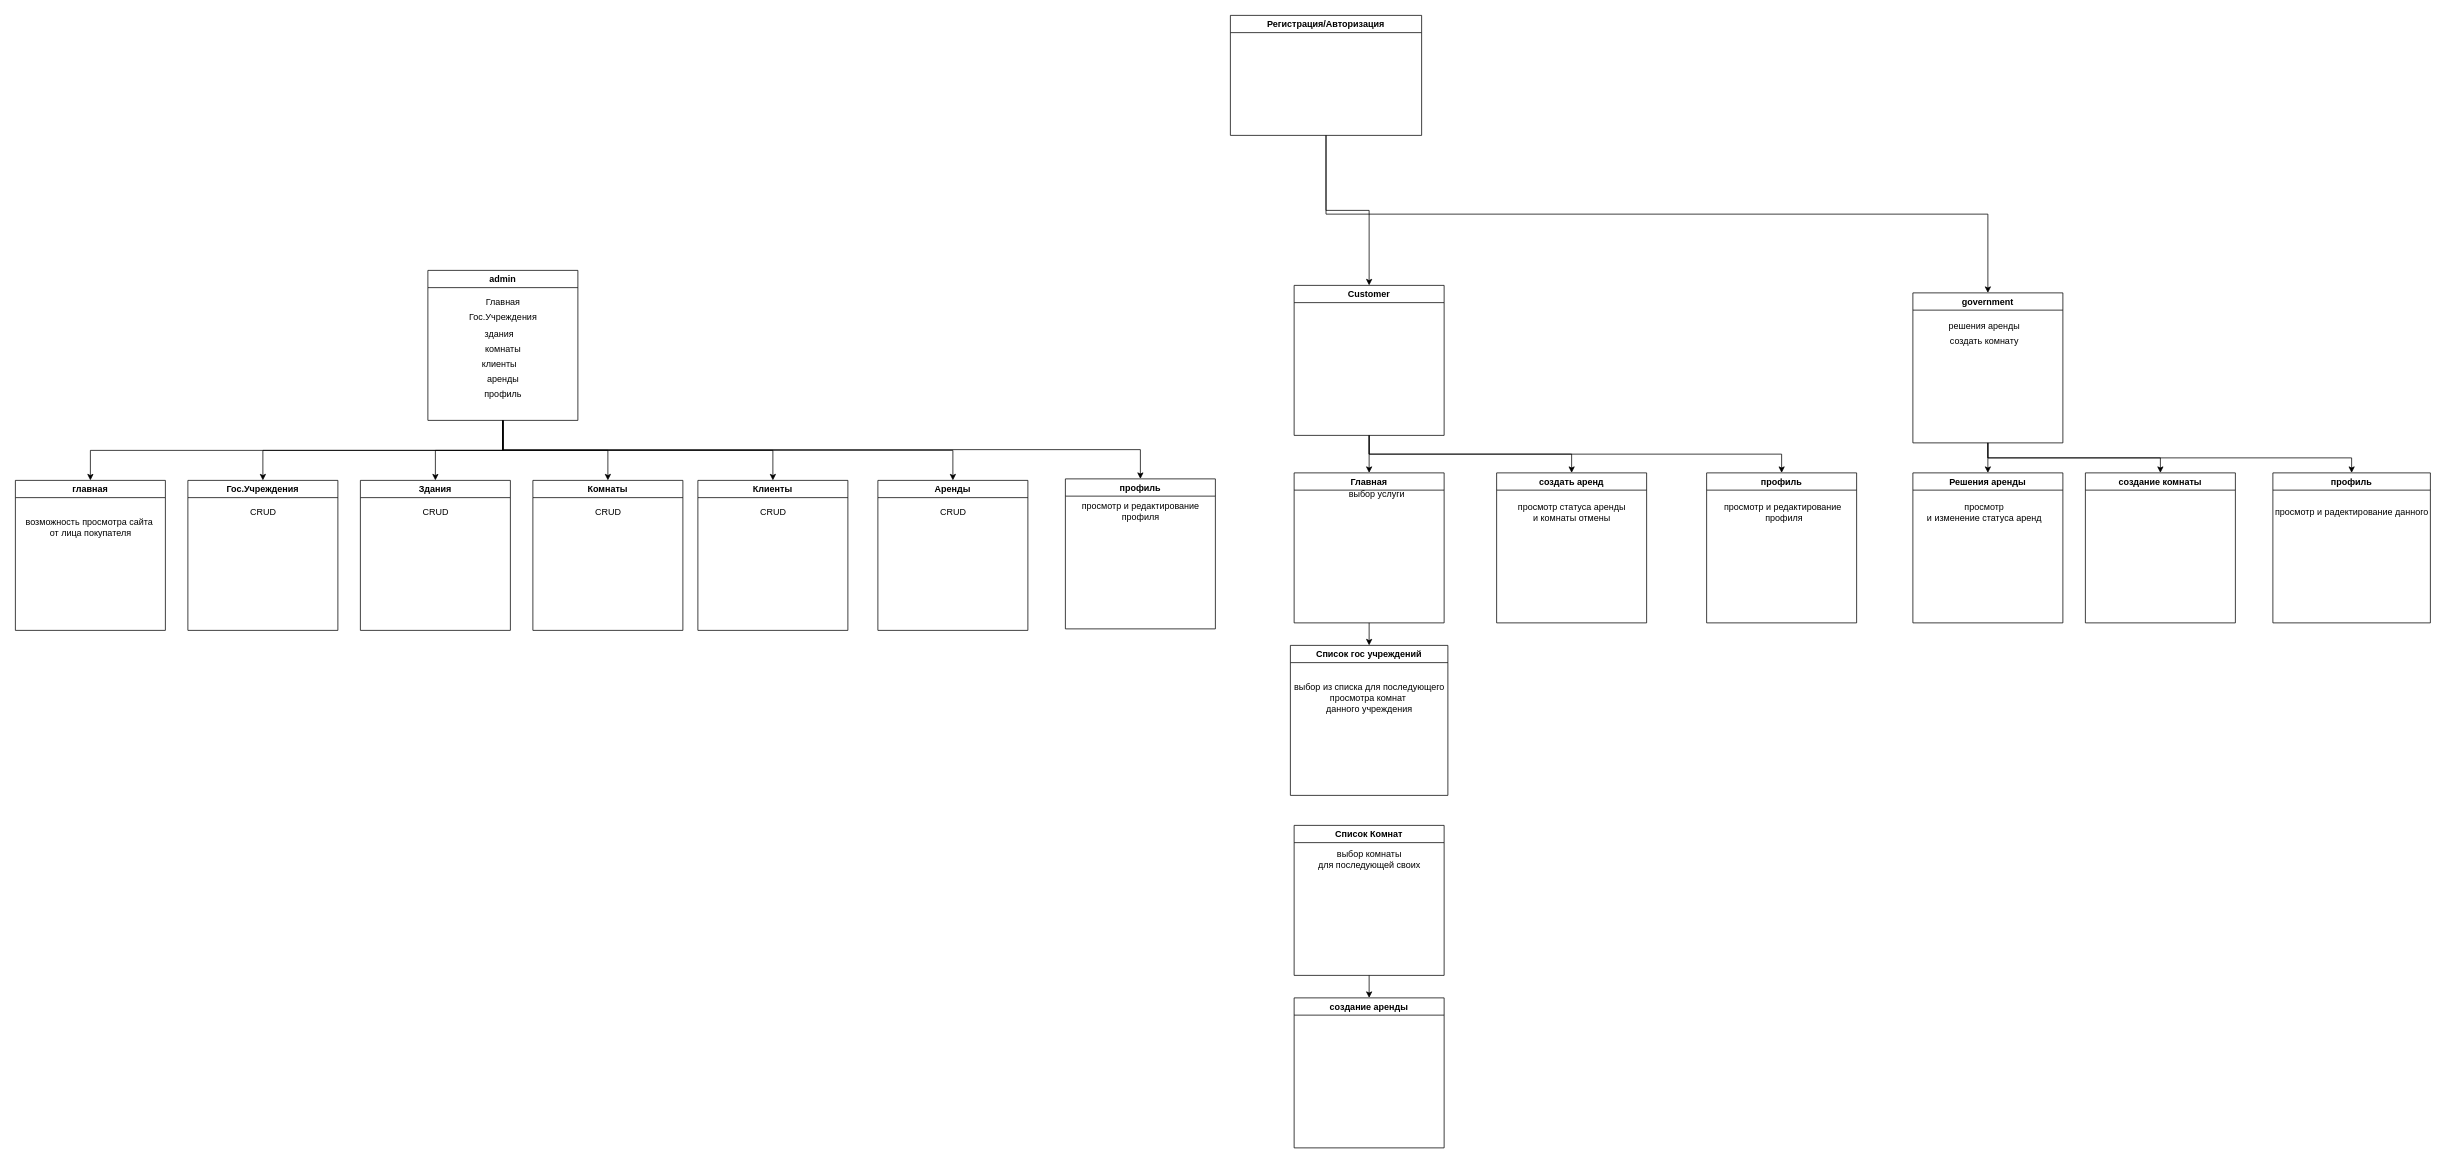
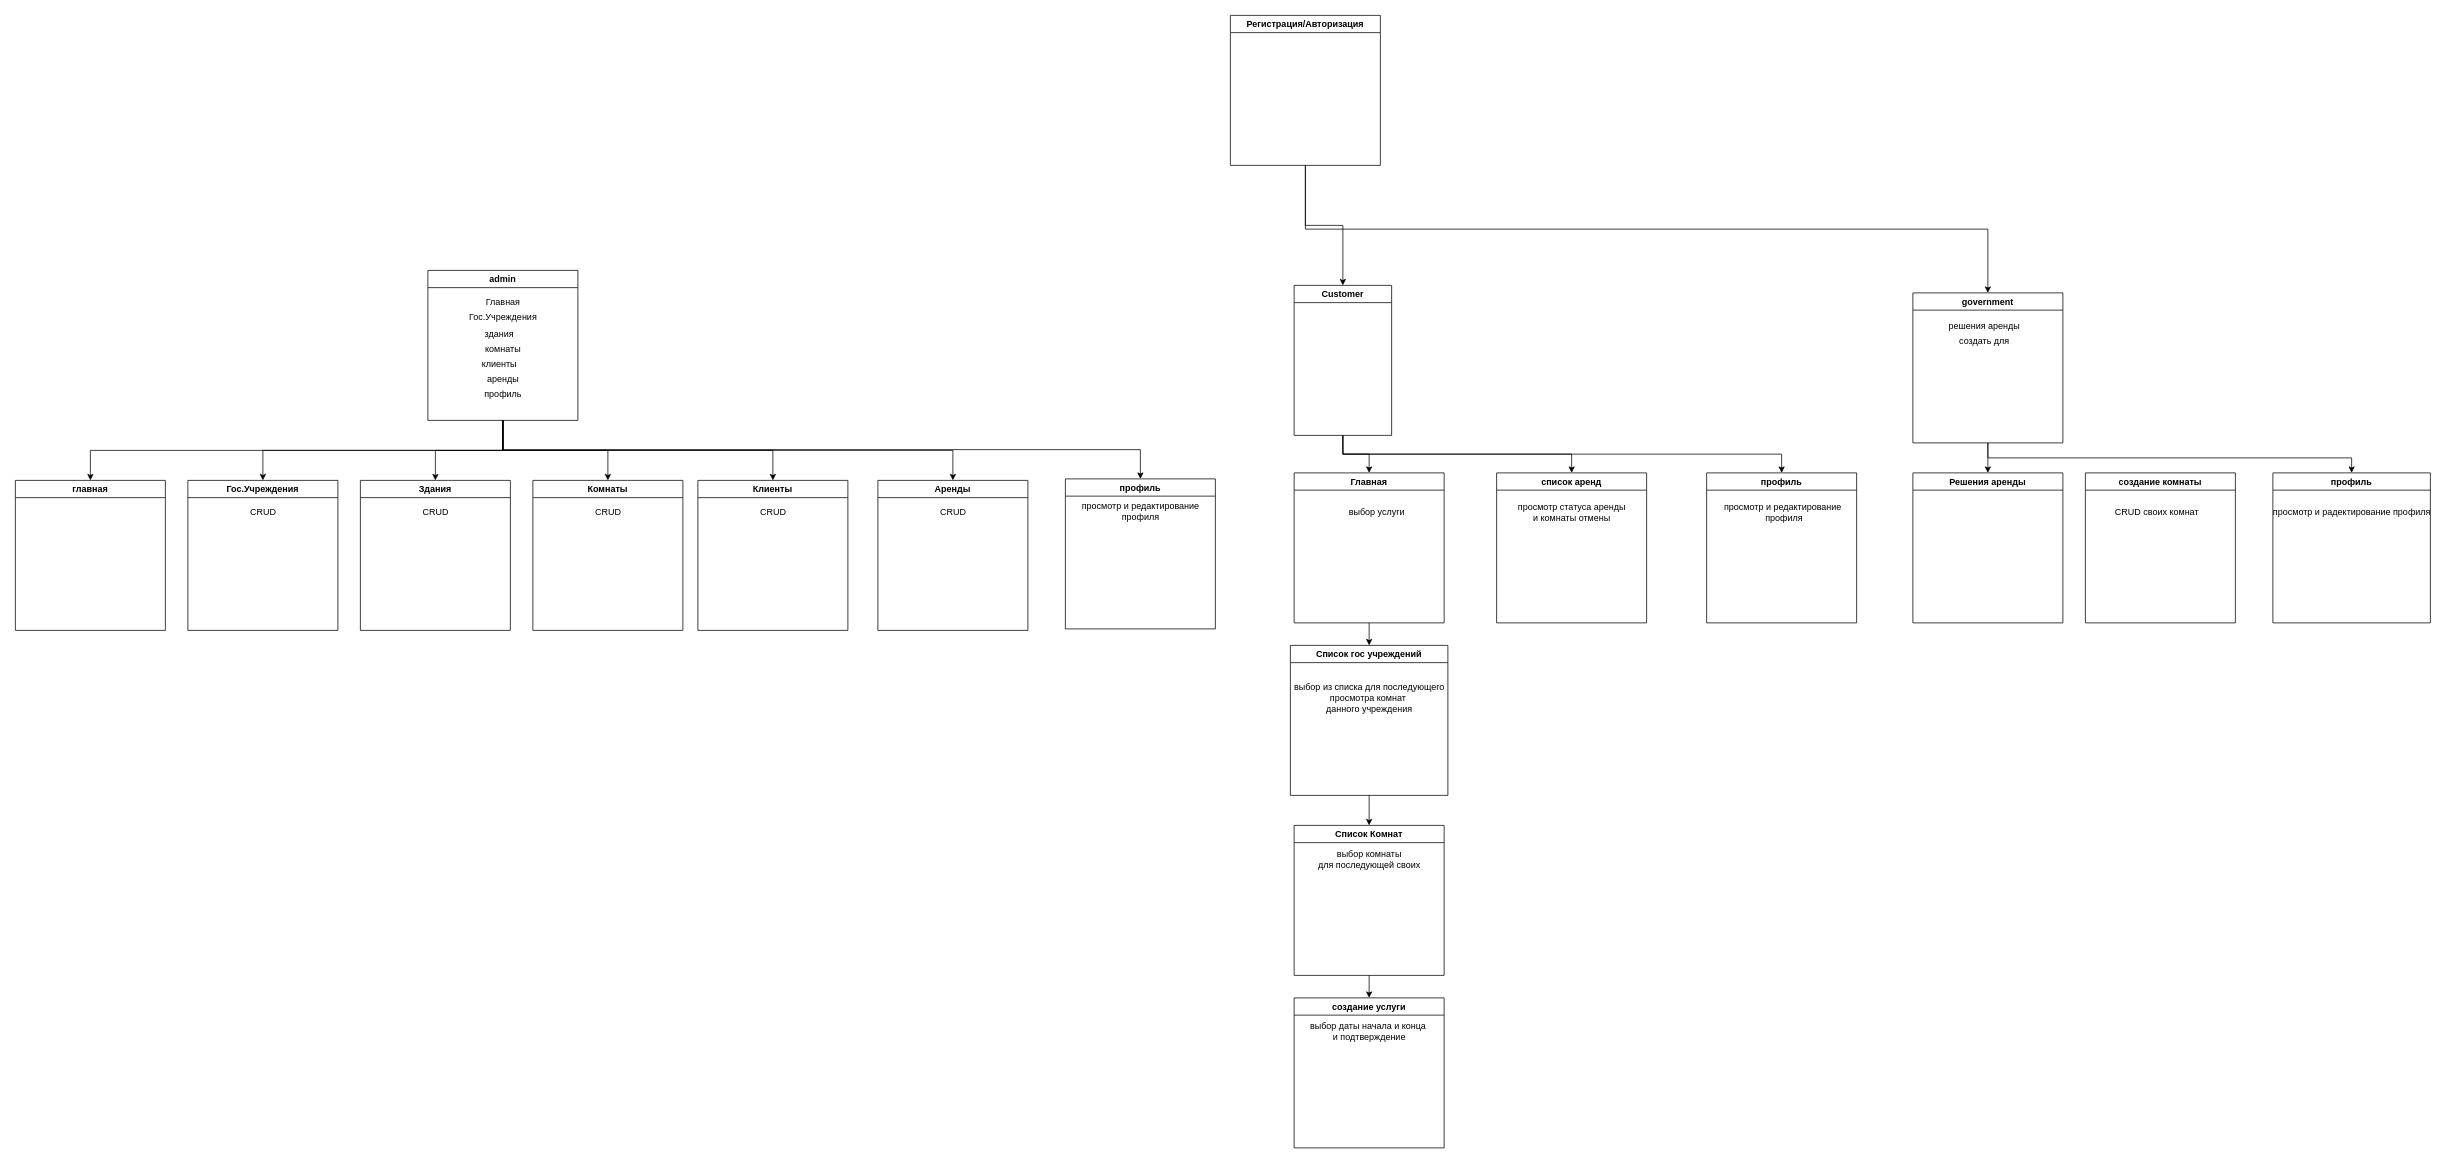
- <mxCell id="4" value="Регистрация/Авторизация" style="swimlane;whiteSpace=wrap;html=1;" parent="1" vertex="1"><mxGeometry x="1640" y="20" width="255" height="160" as="geometry" /></mxCell>
+ <mxCell id="4" value="Регистрация/Авторизация" style="swimlane;whiteSpace=wrap;html=1;" parent="1" vertex="1"><mxGeometry x="1640" y="20" width="200" height="200" as="geometry" /></mxCell>
- <mxCell id="58" value="создать комнату" style="text;html=1;align=center;verticalAlign=middle;resizable=0;points=[];autosize=1;strokeColor=none;fillColor=none;" parent="56" vertex="1"><mxGeometry x="40" y="50" width="110" height="30" as="geometry" /></mxCell>
+ <mxCell id="58" value="создать для" style="text;html=1;align=center;verticalAlign=middle;resizable=0;points=[];autosize=1;strokeColor=none;fillColor=none;" parent="56" vertex="1"><mxGeometry x="40" y="50" width="110" height="30" as="geometry" /></mxCell>
- <mxCell id="35" value="Сustomer" style="swimlane;whiteSpace=wrap;html=1;" parent="1" vertex="1"><mxGeometry x="1725" y="380" width="200" height="200" as="geometry" /></mxCell>
+ <mxCell id="35" value="Сustomer" style="swimlane;whiteSpace=wrap;html=1;" parent="1" vertex="1"><mxGeometry x="1725" y="380" width="130" height="200" as="geometry" /></mxCell>
- <mxCell id="54" style="edgeStyle=orthogonalEdgeStyle;rounded=0;orthogonalLoop=1;jettySize=auto;html=1;exitX=0.5;exitY=1;exitDx=0;exitDy=0;entryX=0.5;entryY=0;entryDx=0;entryDy=0;" parent="1" source="56" target="61" edge="1"><mxGeometry relative="1" as="geometry" /></mxCell>
- <mxCell id="47" value="создать аренд" style="swimlane;whiteSpace=wrap;html=1;startSize=23;" parent="1" vertex="1"><mxGeometry x="1995" y="630" width="200" height="200" as="geometry" /></mxCell>
+ <mxCell id="47" value="список аренд" style="swimlane;whiteSpace=wrap;html=1;startSize=23;" parent="1" vertex="1"><mxGeometry x="1995" y="630" width="200" height="200" as="geometry" /></mxCell>
- <mxCell id="44" value="выбор услуги" style="text;html=1;align=center;verticalAlign=middle;resizable=0;points=[];autosize=1;strokeColor=none;fillColor=none;" parent="1" vertex="1"><mxGeometry x="1785" y="643" width="100" height="30" as="geometry" /></mxCell>
+ <mxCell id="44" value="выбор услуги" style="text;html=1;align=center;verticalAlign=middle;resizable=0;points=[];autosize=1;strokeColor=none;fillColor=none;" parent="1" vertex="1"><mxGeometry x="1785" y="668" width="100" height="30" as="geometry" /></mxCell>
- <mxCell id="60" value="просмотр&lt;div&gt;и изменение статуса аренд&lt;/div&gt;" style="text;html=1;align=center;verticalAlign=middle;resizable=0;points=[];autosize=1;strokeColor=none;fillColor=none;" parent="59" vertex="1"><mxGeometry x="5" y="33" width="180" height="40" as="geometry" /></mxCell>
+ <mxCell id="62" value="CRUD своих комнат" style="text;html=1;align=center;verticalAlign=middle;resizable=0;points=[];autosize=1;strokeColor=none;fillColor=none;" parent="61" vertex="1"><mxGeometry x="25" y="38" width="140" height="30" as="geometry" /></mxCell>
- <mxCell id="64" value="просмотр и радектирование данного" style="text;html=1;align=center;verticalAlign=middle;resizable=0;points=[];autosize=1;strokeColor=none;fillColor=none;" parent="63" vertex="1"><mxGeometry x="-10" y="38" width="230" height="30" as="geometry" /></mxCell>
+ <mxCell id="64" value="просмотр и радектирование профиля" style="text;html=1;align=center;verticalAlign=middle;resizable=0;points=[];autosize=1;strokeColor=none;fillColor=none;" parent="63" vertex="1"><mxGeometry x="-10" y="38" width="230" height="30" as="geometry" /></mxCell>
- <mxCell id="31" value="возможность просмотра сайта&amp;nbsp;&lt;div&gt;от лица покупателя&lt;/div&gt;" style="text;html=1;align=center;verticalAlign=middle;resizable=0;points=[];autosize=1;strokeColor=none;fillColor=none;" parent="1" vertex="1"><mxGeometry x="20" y="683" width="200" height="40" as="geometry" /></mxCell>
+ <mxCell id="38" style="edgeStyle=orthogonalEdgeStyle;rounded=0;orthogonalLoop=1;jettySize=auto;html=1;exitX=0.5;exitY=1;exitDx=0;exitDy=0;entryX=0.5;entryY=0;entryDx=0;entryDy=0;" parent="1" source="39" target="42" edge="1"><mxGeometry relative="1" as="geometry" /></mxCell>
- <mxCell id="45" value="создание аренды" style="swimlane;whiteSpace=wrap;html=1;startSize=23;" parent="1" vertex="1"><mxGeometry x="1725" y="1330" width="200" height="200" as="geometry" /></mxCell>
+ <mxCell id="45" value="создание услуги" style="swimlane;whiteSpace=wrap;html=1;startSize=23;" parent="1" vertex="1"><mxGeometry x="1725" y="1330" width="200" height="200" as="geometry" /></mxCell>
+ <mxCell id="46" value="выбор даты начала и конца&amp;nbsp;&lt;div&gt;и подтверждение&lt;/div&gt;" style="text;html=1;align=center;verticalAlign=middle;resizable=0;points=[];autosize=1;strokeColor=none;fillColor=none;" parent="45" vertex="1"><mxGeometry x="10" y="25" width="180" height="40" as="geometry" /></mxCell>
